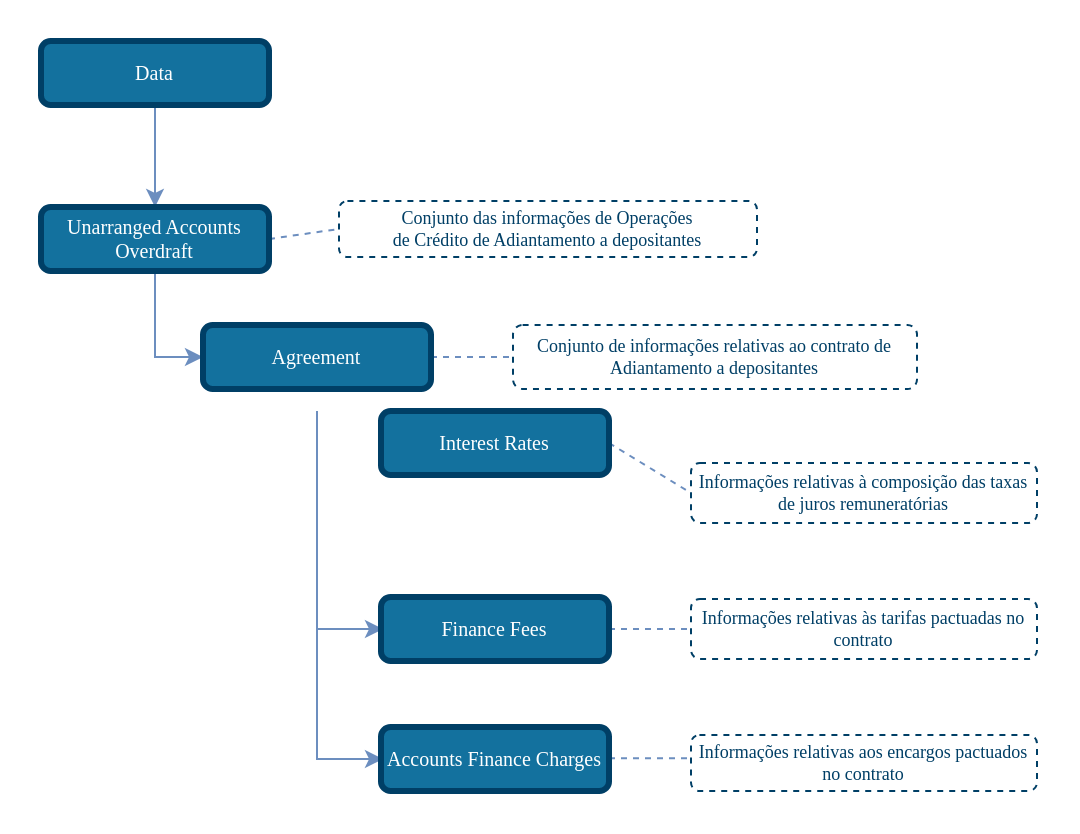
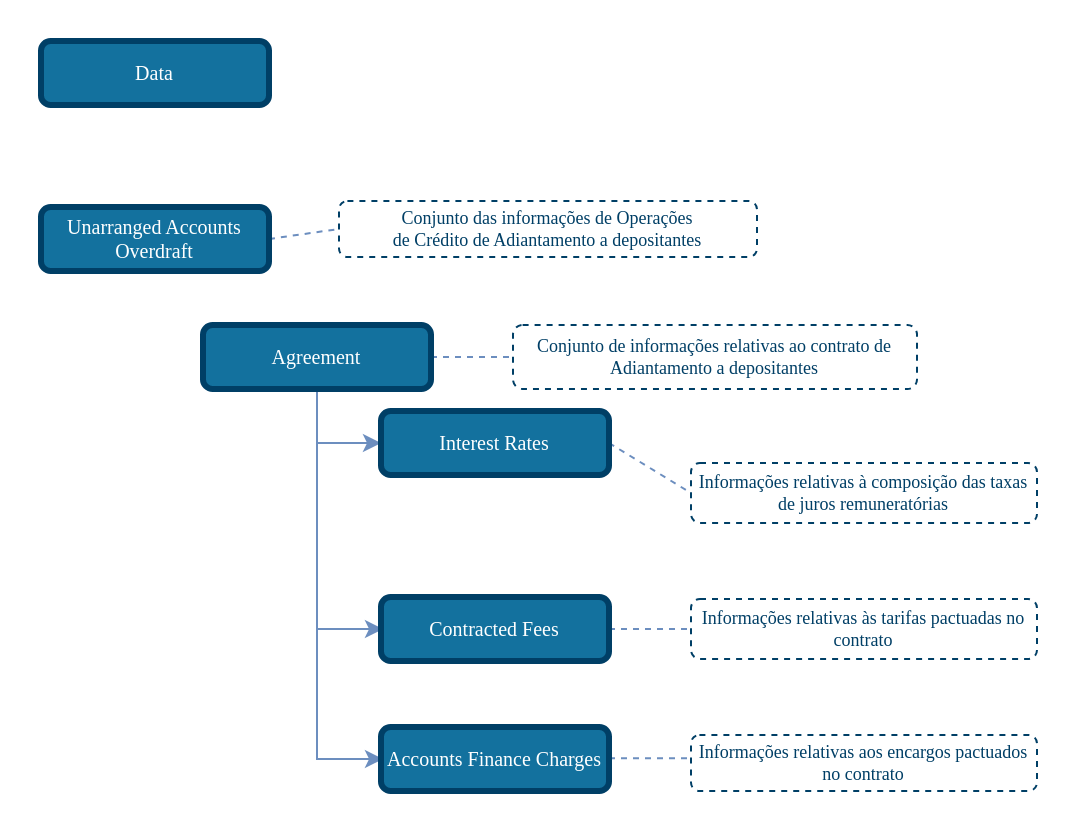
- <mxCell id="3" style="edgeStyle=orthogonalEdgeStyle;rounded=0;orthogonalLoop=1;jettySize=auto;html=1;entryX=0.5;entryY=0;entryDx=0;entryDy=0;endSize=6;fillColor=#dae8fc;strokeColor=#6c8ebf;comic=0;shadow=0;backgroundOutline=0;snapToPoint=0;fixDash=0;endArrow=classic;endFill=1;exitX=0.5;exitY=1;exitDx=0;exitDy=0;" parent="1" source="12" target="6" edge="1"><mxGeometry relative="1" as="geometry"><mxPoint x="-115" y="-56" as="sourcePoint" /><mxPoint x="-115" y="-24" as="targetPoint" /></mxGeometry></mxCell>
- <mxCell id="4" style="edgeStyle=orthogonalEdgeStyle;rounded=0;orthogonalLoop=1;jettySize=auto;html=1;exitX=0.5;exitY=1;exitDx=0;exitDy=0;entryX=0;entryY=0.5;entryDx=0;entryDy=0;strokeColor=#6C8EBF;endArrow=classic;endFill=1;" parent="1" source="6" target="13" edge="1"><mxGeometry relative="1" as="geometry" /></mxCell>
+ <mxCell id="11" style="edgeStyle=orthogonalEdgeStyle;rounded=0;orthogonalLoop=1;jettySize=auto;html=1;exitX=0.5;exitY=1;exitDx=0;exitDy=0;entryX=0;entryY=0.5;entryDx=0;entryDy=0;strokeColor=#6C8EBF;endArrow=classic;endFill=1;" parent="1" source="13" target="14" edge="1"><mxGeometry relative="1" as="geometry"><mxPoint x="72" y="140" as="sourcePoint" /><mxPoint x="111" y="188" as="targetPoint" /></mxGeometry></mxCell>
- <mxCell id="20" value="Finance Fees" style="rounded=1;whiteSpace=wrap;html=1;comic=0;shadow=0;backgroundOutline=0;snapToPoint=0;fixDash=0;strokeWidth=3;fontFamily=Verdana;fontStyle=0;labelBackgroundColor=none;labelBorderColor=none;fontSize=10;fillColor=#13719E;strokeColor=#003F66;fontColor=#ffffff;" parent="1" vertex="1"><mxGeometry x="190" y="298" width="114" height="32" as="geometry" /></mxCell>
+ <mxCell id="20" value="Contracted Fees" style="rounded=1;whiteSpace=wrap;html=1;comic=0;shadow=0;backgroundOutline=0;snapToPoint=0;fixDash=0;strokeWidth=3;fontFamily=Verdana;fontStyle=0;labelBackgroundColor=none;labelBorderColor=none;fontSize=10;fillColor=#13719E;strokeColor=#003F66;fontColor=#ffffff;" parent="1" vertex="1"><mxGeometry x="190" y="298" width="114" height="32" as="geometry" /></mxCell>
